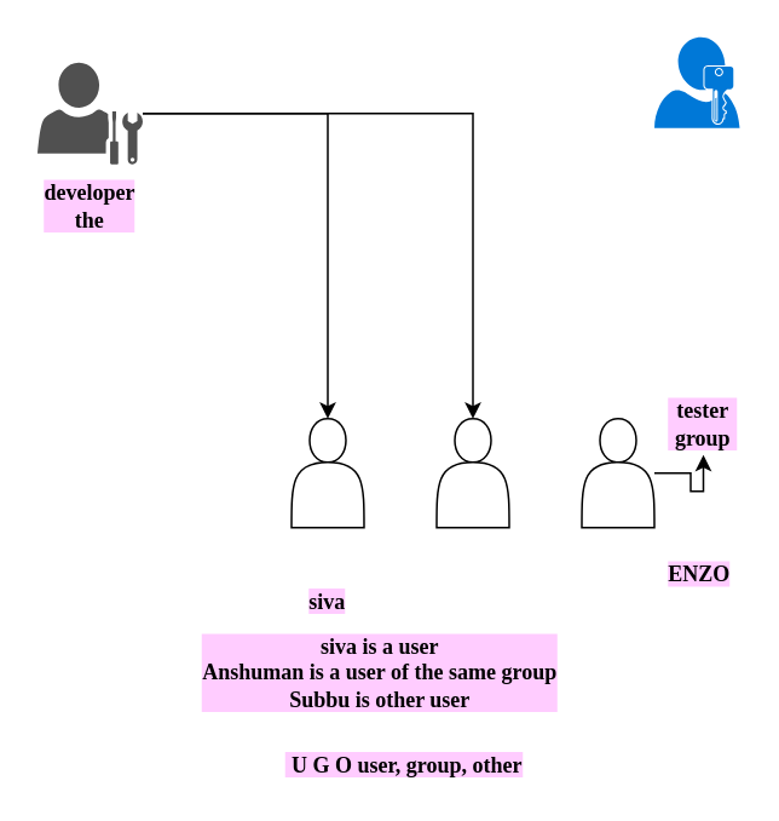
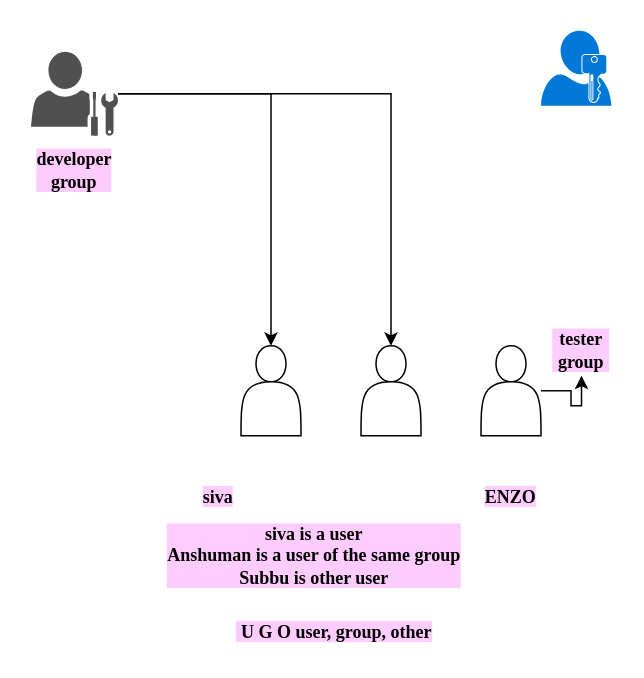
- <mxCell id="9" value="developer the" style="text;html=1;strokeColor=none;fillColor=none;align=center;verticalAlign=bottom;whiteSpace=wrap;rounded=0;strokeWidth=1;fontStyle=1;fontFamily=Verdana;horizontal=1;labelBackgroundColor=#FFCCFF;" vertex="1" parent="1"><mxGeometry x="29" y="110" width="40" height="20" as="geometry" /></mxCell>
+ <mxCell id="9" value="developer group" style="text;html=1;strokeColor=none;fillColor=none;align=center;verticalAlign=bottom;whiteSpace=wrap;rounded=0;strokeWidth=1;fontStyle=1;fontFamily=Verdana;horizontal=1;labelBackgroundColor=#FFCCFF;" vertex="1" parent="1"><mxGeometry x="29" y="110" width="40" height="20" as="geometry" /></mxCell>
- <mxCell id="11" value="ENZO" style="text;html=1;strokeColor=none;fillColor=none;align=center;verticalAlign=bottom;whiteSpace=wrap;rounded=0;strokeWidth=1;fontStyle=1;fontFamily=Verdana;horizontal=1;labelBackgroundColor=#FFCCFF;" vertex="1" parent="1"><mxGeometry x="365" y="305" width="40" height="20" as="geometry" /></mxCell>
+ <mxCell id="11" value="ENZO" style="text;html=1;strokeColor=none;fillColor=none;align=center;verticalAlign=bottom;whiteSpace=wrap;rounded=0;strokeWidth=1;fontStyle=1;fontFamily=Verdana;horizontal=1;labelBackgroundColor=#FFCCFF;" vertex="1" parent="1"><mxGeometry x="320" y="320" width="40" height="20" as="geometry" /></mxCell>
- <mxCell id="10" value="siva" style="text;html=1;strokeColor=none;fillColor=none;align=center;verticalAlign=bottom;whiteSpace=wrap;rounded=0;strokeWidth=1;fontStyle=1;fontFamily=Verdana;horizontal=1;labelBackgroundColor=#FFCCFF;" vertex="1" parent="1"><mxGeometry x="160" y="320" width="40" height="20" as="geometry" /></mxCell>
+ <mxCell id="10" value="siva" style="text;html=1;strokeColor=none;fillColor=none;align=center;verticalAlign=bottom;whiteSpace=wrap;rounded=0;strokeWidth=1;fontStyle=1;fontFamily=Verdana;horizontal=1;labelBackgroundColor=#FFCCFF;" vertex="1" parent="1"><mxGeometry x="125" y="320" width="40" height="20" as="geometry" /></mxCell>
